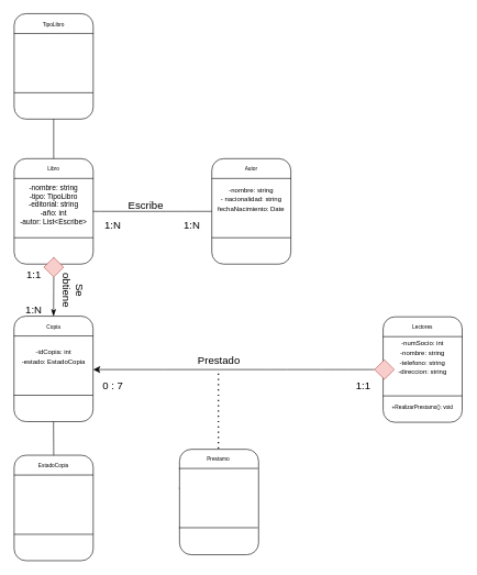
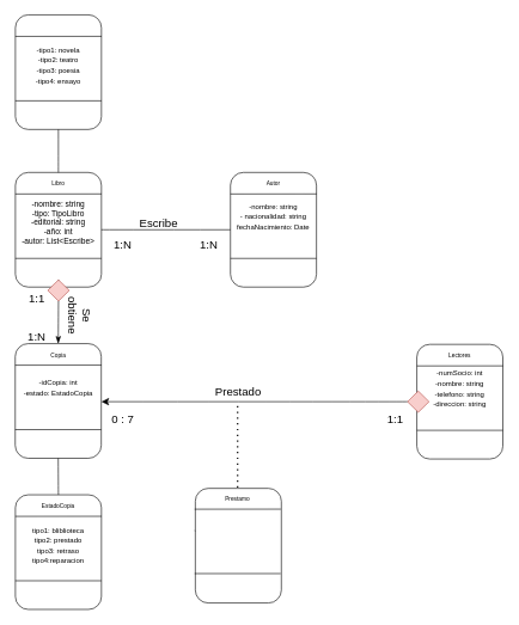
- <mxCell id="15" value="&lt;span style=&quot;font-size: 8px;&quot;&gt;TipoLibro&lt;/span&gt;" style="text;html=1;align=center;verticalAlign=middle;whiteSpace=wrap;rounded=0;" parent="10" vertex="1"><mxGeometry width="120" height="30" as="geometry" /></mxCell>
+ <mxCell id="16" value="&lt;div&gt;&lt;font size=&quot;1&quot;&gt;-tipo1: novela&lt;/font&gt;&lt;/div&gt;&lt;div&gt;&lt;font size=&quot;1&quot;&gt;-tipo2: teatro&lt;/font&gt;&lt;/div&gt;&lt;div&gt;&lt;font size=&quot;1&quot;&gt;-tipo3: poesia&lt;/font&gt;&lt;/div&gt;&lt;div&gt;&lt;font size=&quot;1&quot;&gt;-tipo4: ensayo&lt;/font&gt;&lt;/div&gt;" style="text;html=1;align=center;verticalAlign=middle;whiteSpace=wrap;rounded=0;" parent="10" vertex="1"><mxGeometry y="50" width="120" height="40" as="geometry" /></mxCell>
- <mxCell id="39" value="&lt;font style=&quot;font-size: 8px;&quot;&gt;+RealizarPrestamo(): void&lt;/font&gt;" style="text;html=1;align=center;verticalAlign=middle;whiteSpace=wrap;rounded=0;fontSize=16;" parent="30" vertex="1"><mxGeometry y="120" width="120" height="30" as="geometry" /></mxCell>
+ <mxCell id="23" value="&lt;font size=&quot;1&quot;&gt;tipo1: bliblioteca&lt;/font&gt;&lt;div&gt;&lt;font size=&quot;1&quot;&gt;tipo2: prestado&lt;/font&gt;&lt;/div&gt;&lt;div&gt;&lt;font size=&quot;1&quot;&gt;tipo3: retraso&lt;/font&gt;&lt;/div&gt;&lt;div&gt;&lt;font size=&quot;1&quot;&gt;tipo4:reparacion&lt;/font&gt;&lt;/div&gt;" style="text;html=1;align=center;verticalAlign=middle;whiteSpace=wrap;rounded=0;" parent="17" vertex="1"><mxGeometry y="50" width="120" height="40" as="geometry" /></mxCell>
